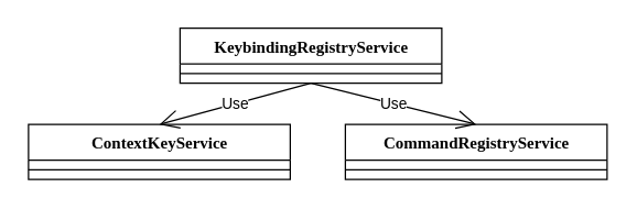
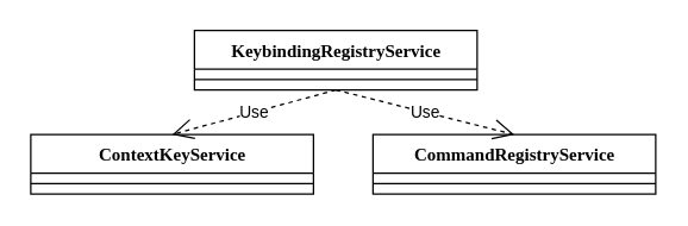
- <mxCell id="8" value="Use" style="endArrow=open;endSize=12;dashed=0;html=1;rounded=0;entryX=0.5;entryY=0;entryDx=0;entryDy=0;exitX=0.5;exitY=1;exitDx=0;exitDy=0;" edge="1" parent="1" source="2" target="6"><mxGeometry width="160" relative="1" as="geometry"><mxPoint x="220" y="70" as="sourcePoint" /><mxPoint x="350" y="220" as="targetPoint" /></mxGeometry></mxCell>
+ <mxCell id="8" value="Use" style="endArrow=open;endSize=12;dashed=1;html=1;rounded=0;entryX=0.5;entryY=0;entryDx=0;entryDy=0;exitX=0.5;exitY=1;exitDx=0;exitDy=0;" edge="1" parent="1" source="2" target="6"><mxGeometry width="160" relative="1" as="geometry"><mxPoint x="220" y="70" as="sourcePoint" /><mxPoint x="350" y="220" as="targetPoint" /></mxGeometry></mxCell>
- <mxCell id="9" value="Use" style="endArrow=open;endSize=12;dashed=0;html=1;rounded=0;entryX=0.5;entryY=0;entryDx=0;entryDy=0;exitX=0.5;exitY=1;exitDx=0;exitDy=0;" edge="1" parent="1" source="2" target="4"><mxGeometry width="160" relative="1" as="geometry"><mxPoint x="235" y="70" as="sourcePoint" /><mxPoint x="105" y="120" as="targetPoint" /></mxGeometry></mxCell>
+ <mxCell id="9" value="Use" style="endArrow=open;endSize=12;dashed=1;html=1;rounded=0;entryX=0.5;entryY=0;entryDx=0;entryDy=0;exitX=0.5;exitY=1;exitDx=0;exitDy=0;" edge="1" parent="1" source="2" target="4"><mxGeometry width="160" relative="1" as="geometry"><mxPoint x="235" y="70" as="sourcePoint" /><mxPoint x="105" y="120" as="targetPoint" /></mxGeometry></mxCell>
